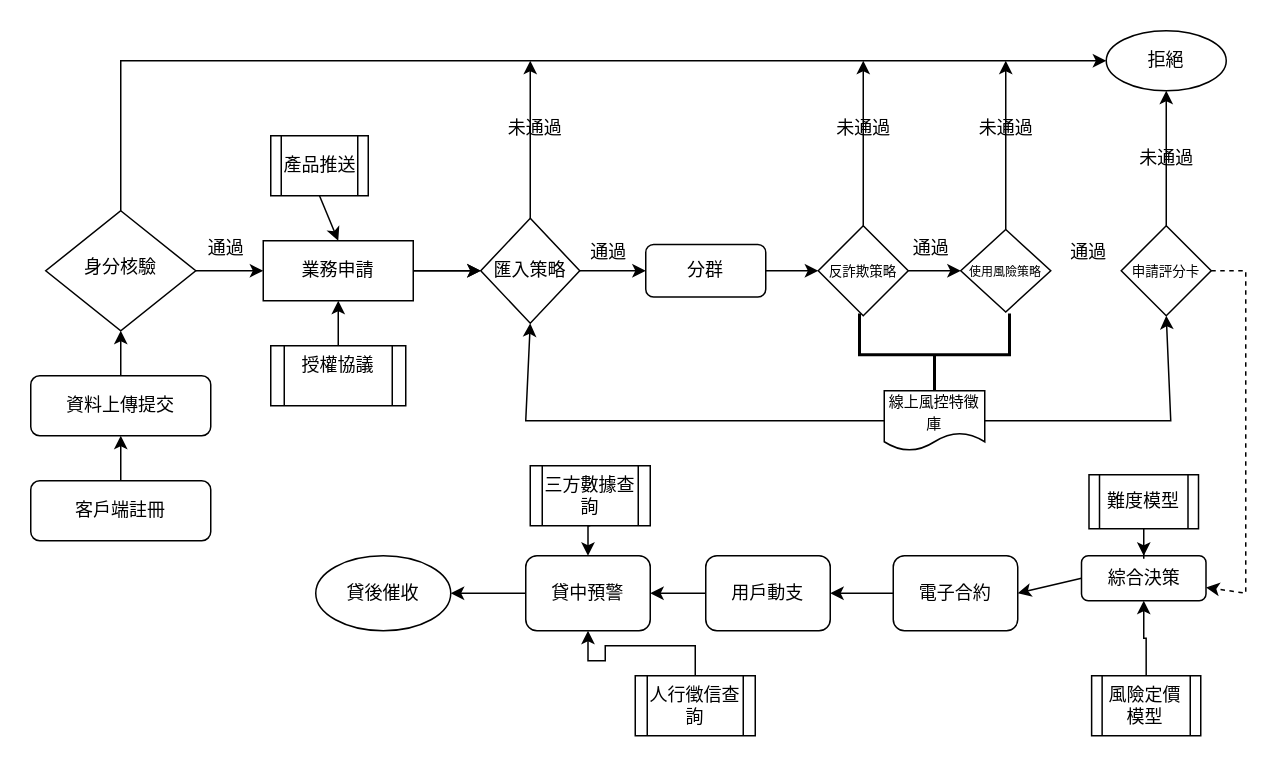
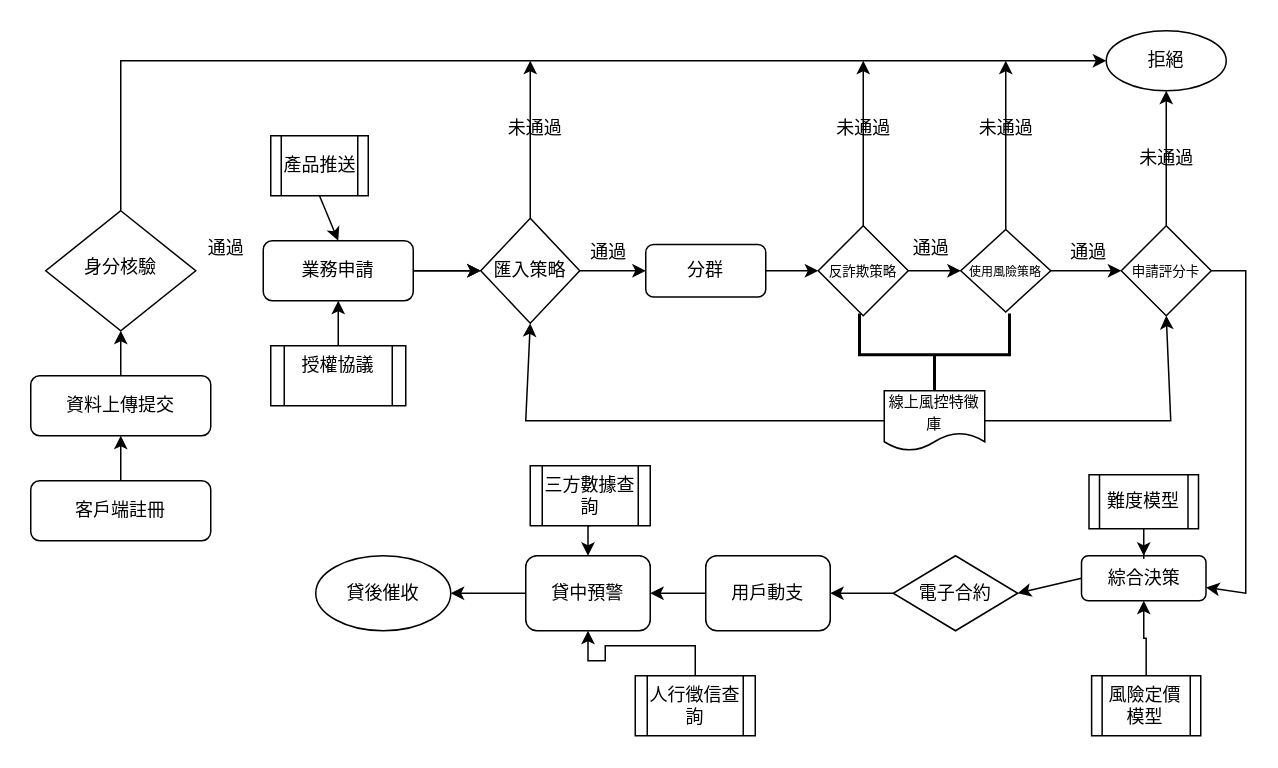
- <mxCell id="7" value="" style="endArrow=classic;html=1;rounded=0;exitX=1;exitY=0.5;exitDx=0;exitDy=0;entryX=0;entryY=0.5;entryDx=0;entryDy=0;" edge="1" parent="1" source="4" target="9"><mxGeometry width="50" height="50" relative="1" as="geometry"><mxPoint x="140" y="220" as="sourcePoint" /><mxPoint x="200" y="170" as="targetPoint" /></mxGeometry></mxCell>
- <mxCell id="9" value="業務申請" style="whiteSpace=wrap;html=1;rounded=0;" vertex="1" parent="1"><mxGeometry x="175" y="160" width="100" height="40" as="geometry" /></mxCell>
+ <mxCell id="9" value="業務申請" style="rounded=1;whiteSpace=wrap;html=1;" vertex="1" parent="1"><mxGeometry x="175" y="160" width="100" height="40" as="geometry" /></mxCell>
+ <mxCell id="33" value="" style="endArrow=classic;html=1;rounded=0;exitX=1;exitY=0.5;exitDx=0;exitDy=0;entryX=0;entryY=0.5;entryDx=0;entryDy=0;" edge="1" parent="1" source="25" target="24"><mxGeometry width="50" height="50" relative="1" as="geometry"><mxPoint x="520" y="190" as="sourcePoint" /><mxPoint x="570" y="140" as="targetPoint" /></mxGeometry></mxCell>
- <mxCell id="42" value="" style="endArrow=classic;html=1;rounded=0;exitX=1;exitY=0.5;exitDx=0;exitDy=0;dashed=1;" edge="1" parent="1" source="24" target="43"><mxGeometry width="50" height="50" relative="1" as="geometry"><mxPoint x="530" y="200" as="sourcePoint" /><mxPoint x="890" y="180" as="targetPoint" /><Array as="points"><mxPoint x="830" y="180" /><mxPoint x="830" y="395" /></Array></mxGeometry></mxCell>
+ <mxCell id="42" value="" style="endArrow=classic;html=1;rounded=0;exitX=1;exitY=0.5;exitDx=0;exitDy=0;" edge="1" parent="1" source="24" target="43"><mxGeometry width="50" height="50" relative="1" as="geometry"><mxPoint x="530" y="200" as="sourcePoint" /><mxPoint x="890" y="180" as="targetPoint" /><Array as="points"><mxPoint x="830" y="180" /><mxPoint x="830" y="395" /></Array></mxGeometry></mxCell>
- <mxCell id="48" value="電子合約" style="rounded=1;whiteSpace=wrap;html=1;" vertex="1" parent="1"><mxGeometry x="595" y="370" width="83" height="50" as="geometry" /></mxCell>
+ <mxCell id="48" value="電子合約" style="rhombus;whiteSpace=wrap;html=1;" vertex="1" parent="1"><mxGeometry x="595" y="370" width="83" height="50" as="geometry" /></mxCell>
